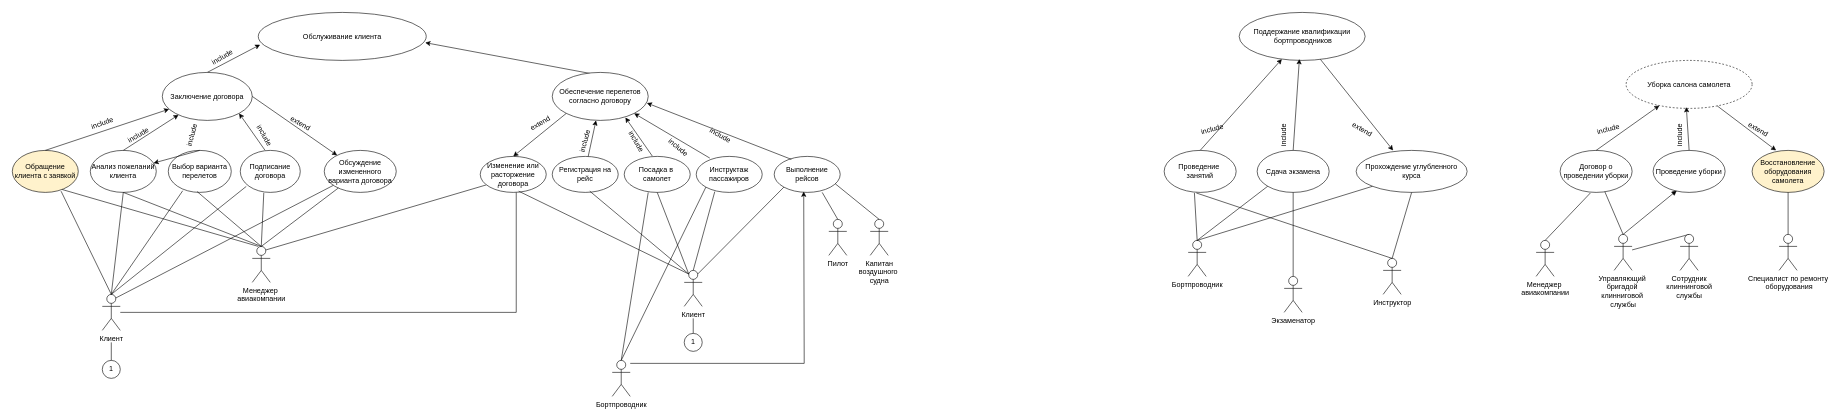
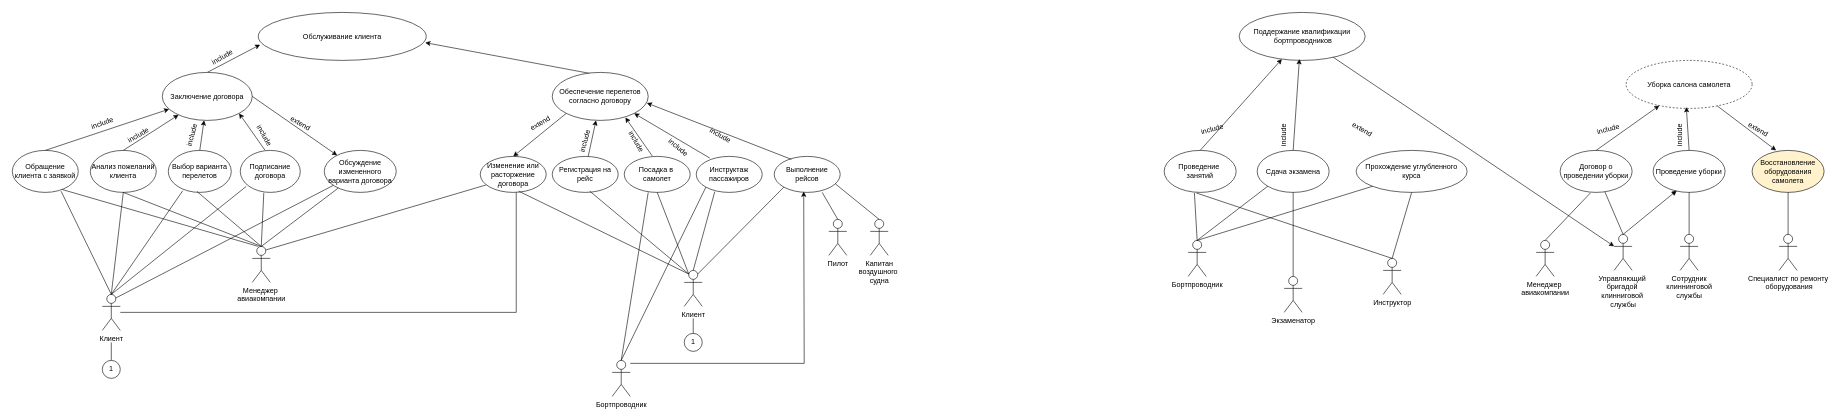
- <mxCell id="76" value="" style="endArrow=classic;html=1;rounded=0;entryX=0.333;entryY=0;entryDx=0;entryDy=0;entryPerimeter=0;" edge="1" parent="1" source="70" target="73"><mxGeometry width="50" height="50" relative="1" as="geometry"><mxPoint x="1860" y="230" as="sourcePoint" /><mxPoint x="1910" y="180" as="targetPoint" /></mxGeometry></mxCell>
+ <mxCell id="76" value="" style="endArrow=classic;html=1;rounded=0;" edge="1" parent="1" source="70" target="104"><mxGeometry width="50" height="50" relative="1" as="geometry"><mxPoint x="1860" y="230" as="sourcePoint" /><mxPoint x="1910" y="180" as="targetPoint" /></mxGeometry></mxCell>
- <mxCell id="14" value="" style="endArrow=classic;html=1;rounded=0;exitX=0.5;exitY=0;exitDx=0;exitDy=0;" edge="1" parent="1" source="9" target="8"><mxGeometry width="50" height="50" relative="1" as="geometry"><mxPoint x="50" y="180" as="sourcePoint" /><mxPoint x="100" y="130" as="targetPoint" /></mxGeometry></mxCell>
+ <mxCell id="14" value="" style="endArrow=classic;html=1;rounded=0;exitX=0.5;exitY=0;exitDx=0;exitDy=0;" edge="1" parent="1" source="9" target="5"><mxGeometry width="50" height="50" relative="1" as="geometry"><mxPoint x="50" y="180" as="sourcePoint" /><mxPoint x="100" y="130" as="targetPoint" /></mxGeometry></mxCell>
- <mxCell id="7" value="Обращение клиента с заявкой" style="ellipse;whiteSpace=wrap;html=1;fillColor=#fff2cc;" vertex="1" parent="1"><mxGeometry x="20" y="250" width="110" height="70" as="geometry" /></mxCell>
+ <mxCell id="7" value="Обращение клиента с заявкой" style="ellipse;whiteSpace=wrap;html=1;" vertex="1" parent="1"><mxGeometry x="20" y="250" width="110" height="70" as="geometry" /></mxCell>
- <mxCell id="102" value="" style="endArrow=none;html=1;rounded=0;exitX=0.5;exitY=0;exitDx=0;exitDy=0;exitPerimeter=0;" edge="1" parent="1" target="104" source="105"><mxGeometry width="50" height="50" relative="1" as="geometry"><mxPoint x="2815" y="460" as="sourcePoint" /><mxPoint x="2810" y="321" as="targetPoint" /></mxGeometry></mxCell>
+ <mxCell id="102" value="" style="endArrow=none;html=1;rounded=0;exitX=0.5;exitY=0;exitDx=0;exitDy=0;exitPerimeter=0;entryX=0.5;entryY=1;entryDx=0;entryDy=0;" edge="1" parent="1" target="91" source="105"><mxGeometry width="50" height="50" relative="1" as="geometry"><mxPoint x="2815" y="460" as="sourcePoint" /><mxPoint x="2810" y="321" as="targetPoint" /></mxGeometry></mxCell>
